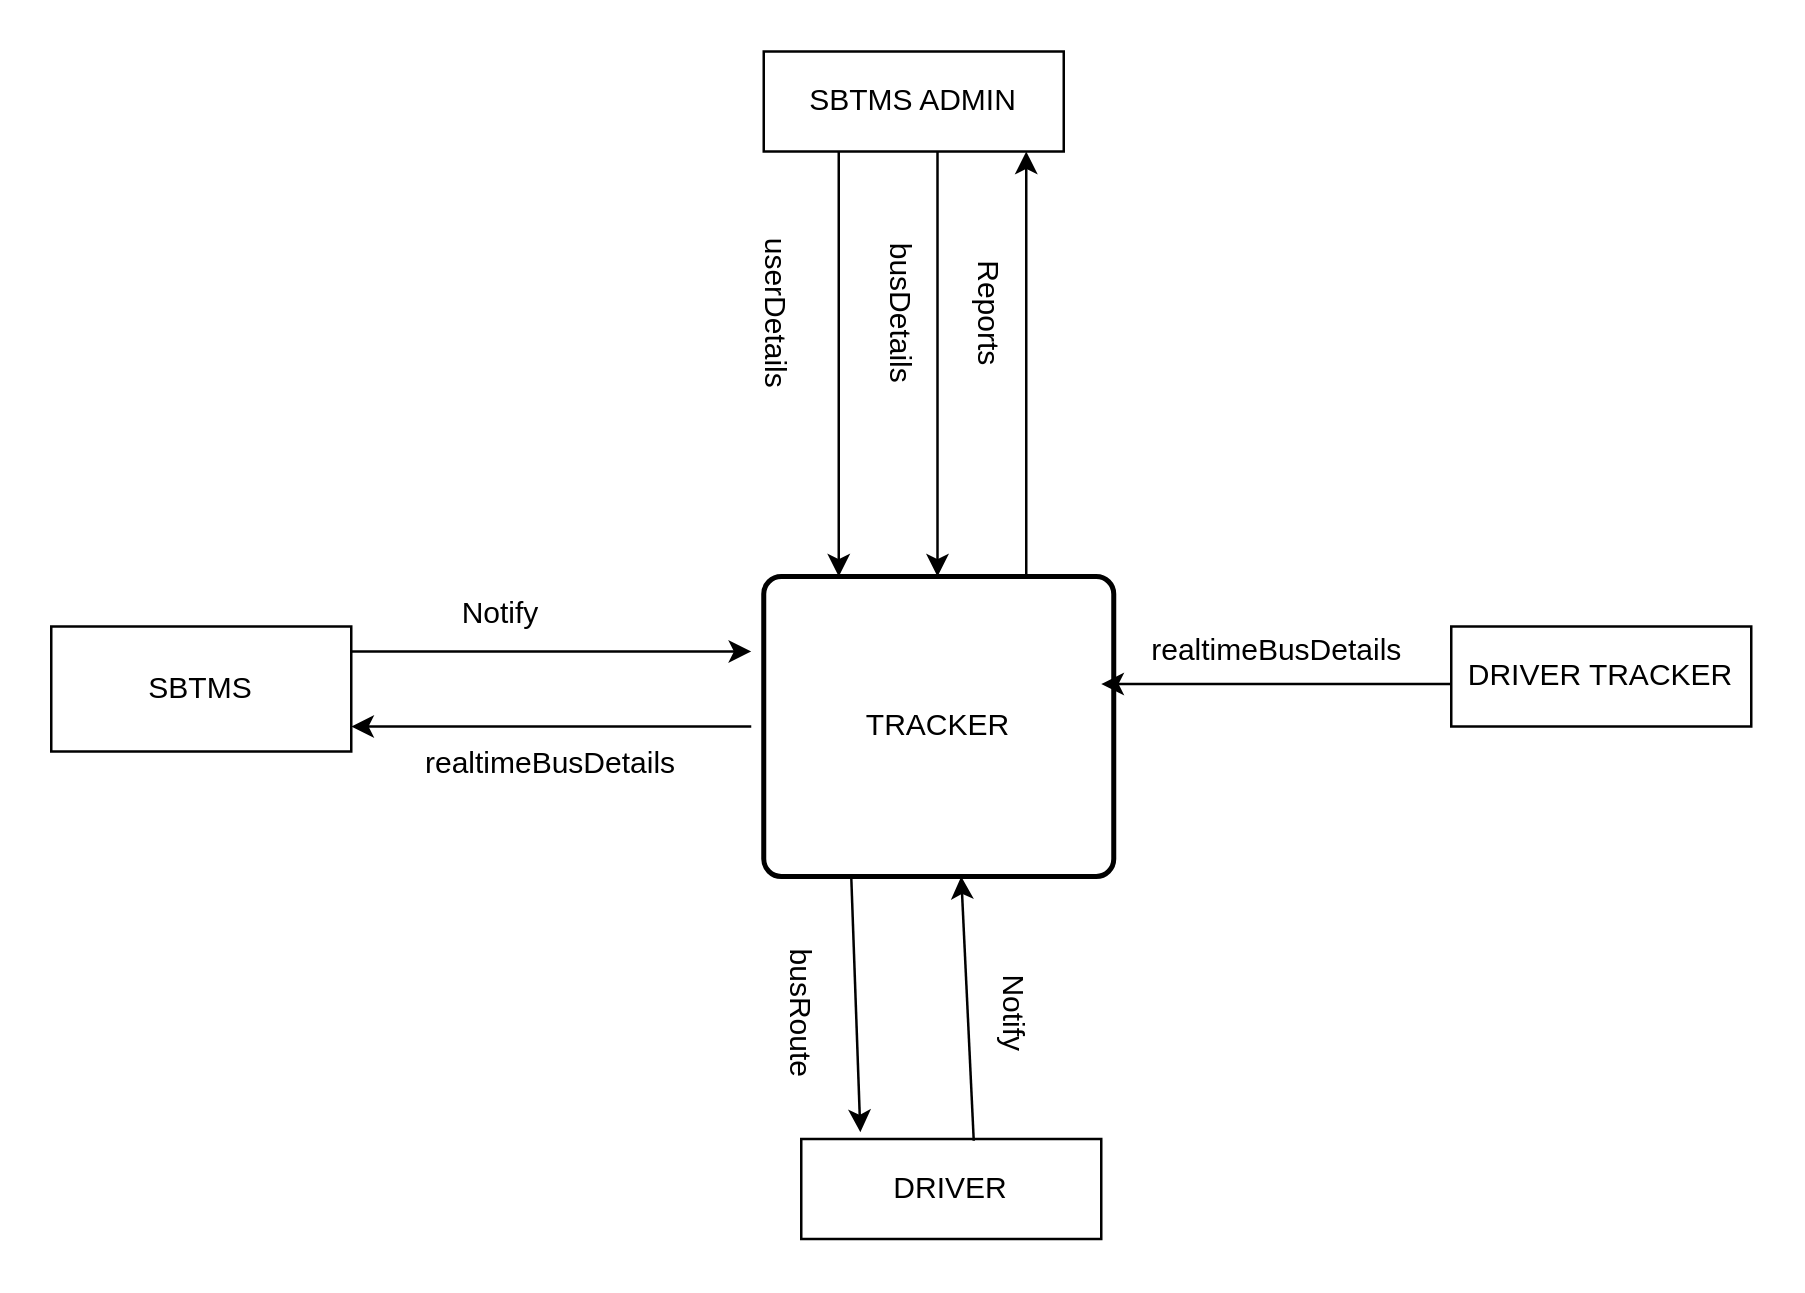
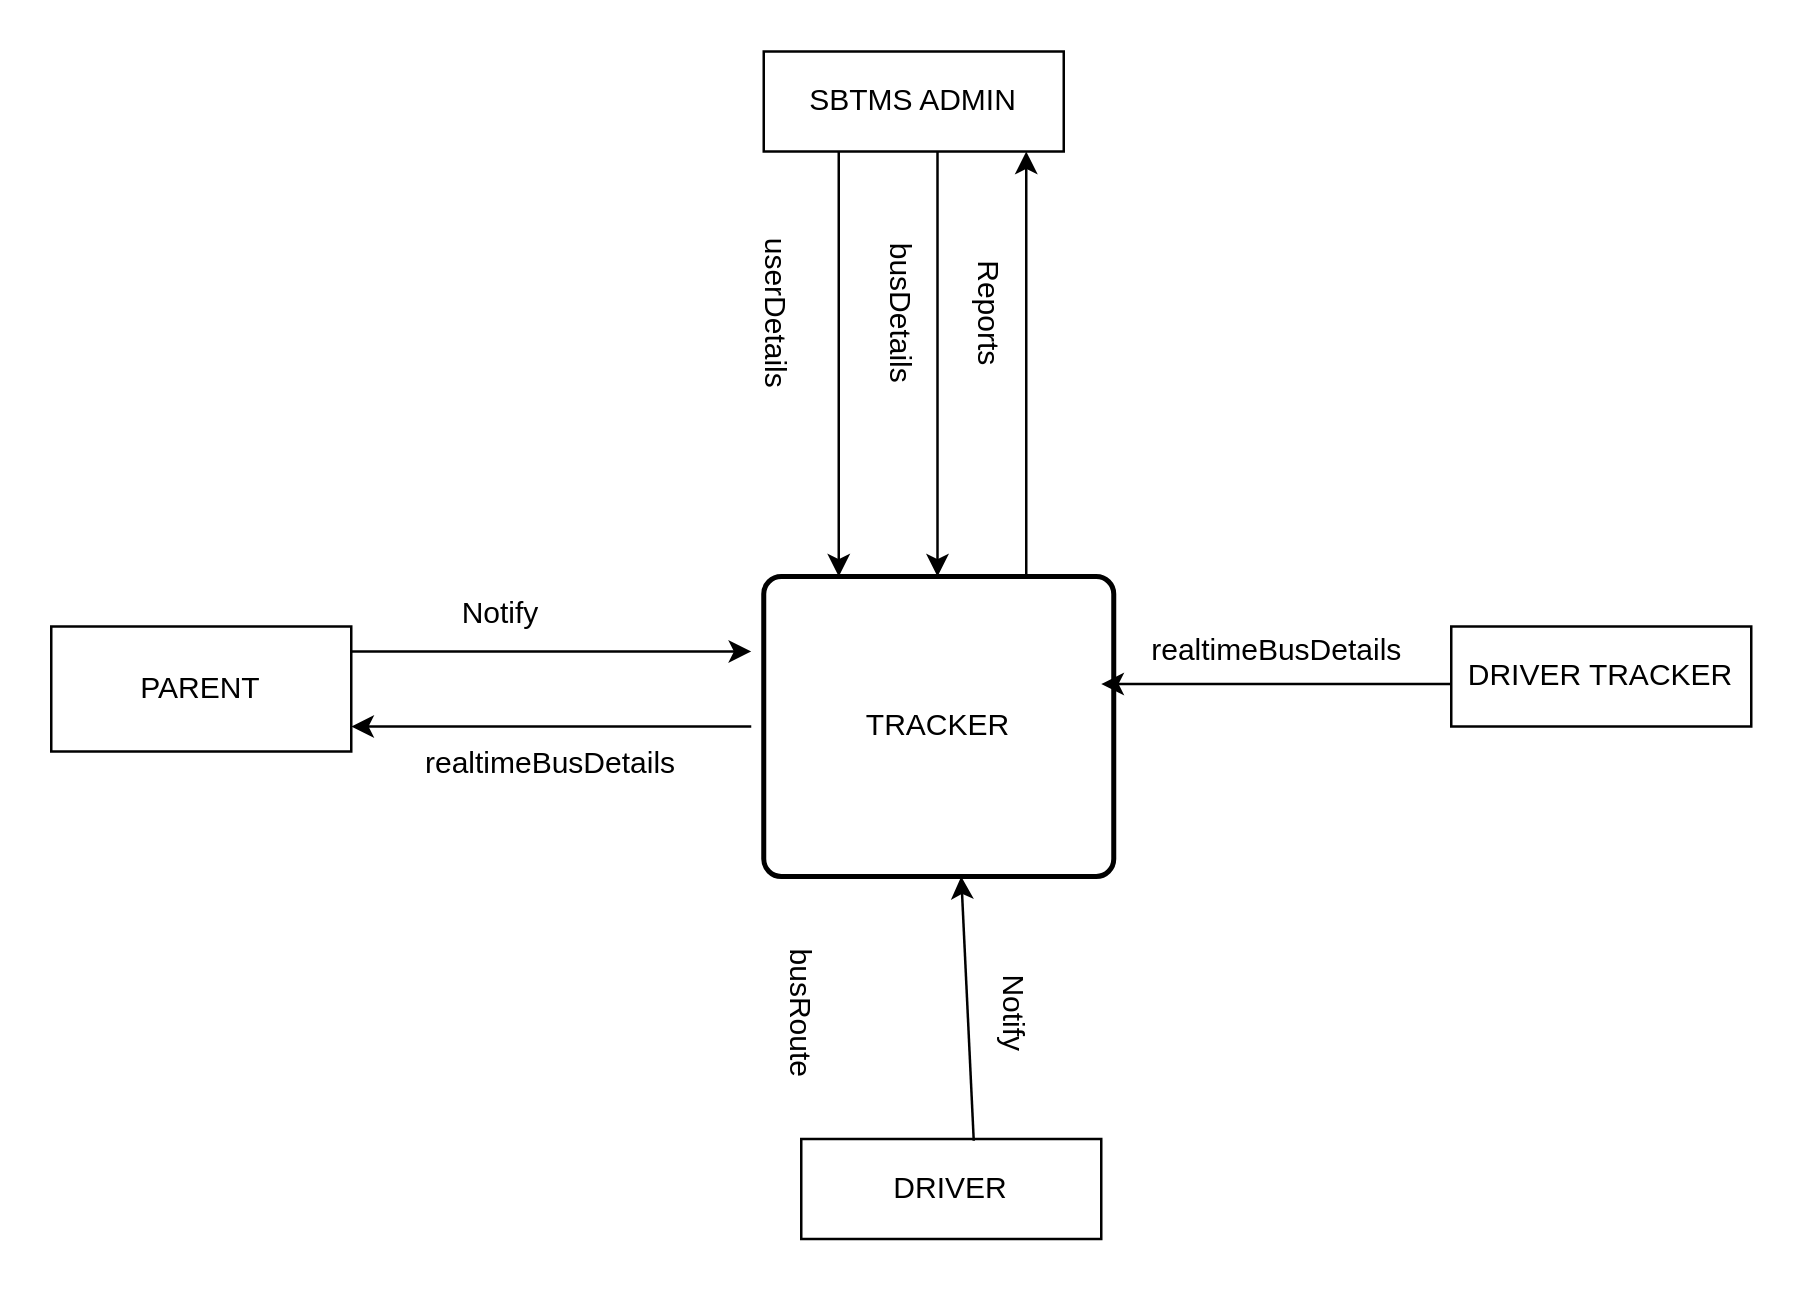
- <mxCell id="5" value="SBTMS" style="rounded=0;whiteSpace=wrap;html=1;" vertex="1" parent="1"><mxGeometry x="20" y="250" width="120" height="50" as="geometry" /></mxCell>
+ <mxCell id="5" value="PARENT" style="rounded=0;whiteSpace=wrap;html=1;" vertex="1" parent="1"><mxGeometry x="20" y="250" width="120" height="50" as="geometry" /></mxCell>
- <mxCell id="17" value="" style="endArrow=classic;html=1;rounded=0;exitX=0.25;exitY=1;exitDx=0;exitDy=0;entryX=0.197;entryY=-0.067;entryDx=0;entryDy=0;entryPerimeter=0;" edge="1" parent="1" source="2" target="6"><mxGeometry width="50" height="50" relative="1" as="geometry"><mxPoint x="490" y="300" as="sourcePoint" /><mxPoint x="520" y="390" as="targetPoint" /></mxGeometry></mxCell>
